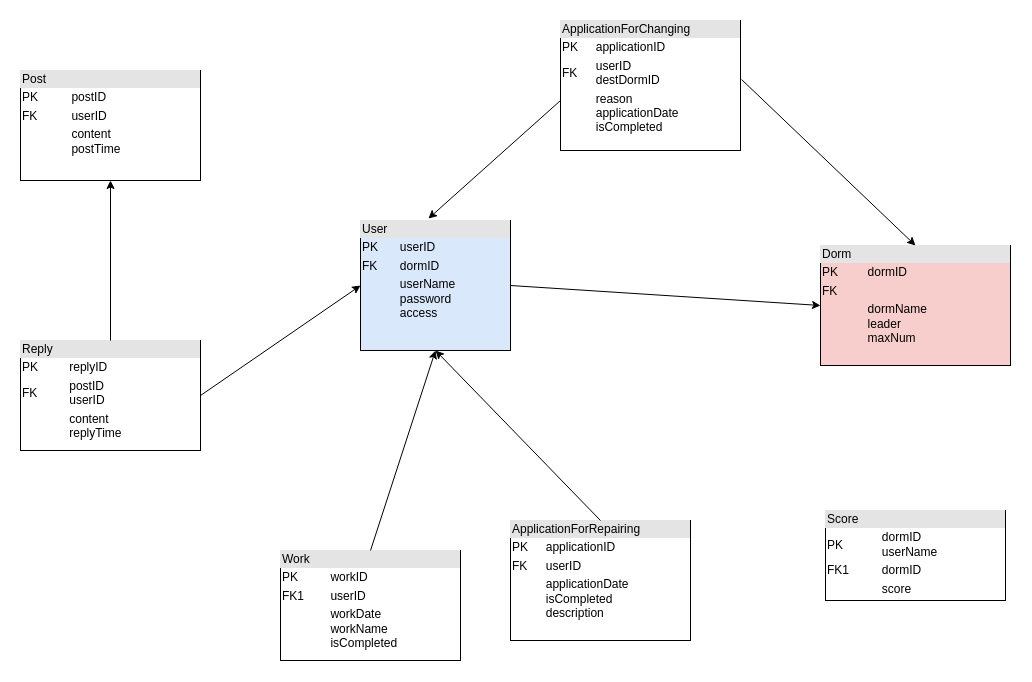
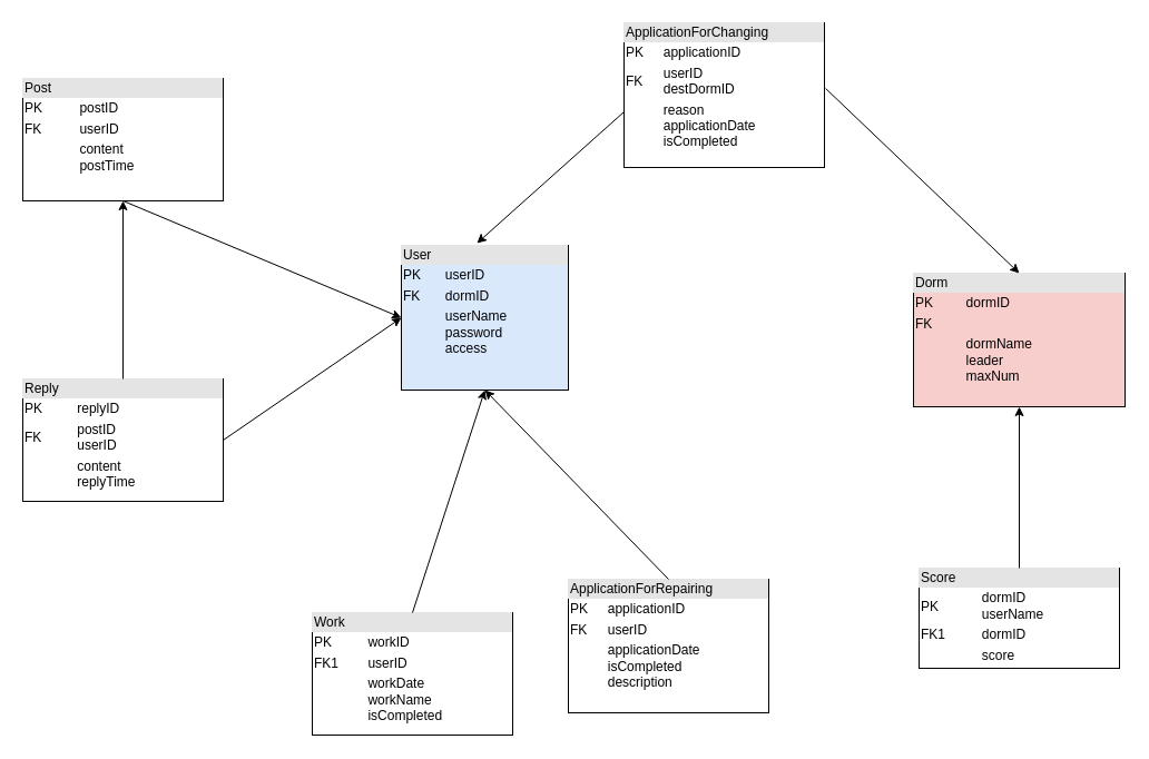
+ <mxCell id="11" value="" style="endArrow=classic;html=1;exitX=0.5;exitY=1;exitDx=0;exitDy=0;entryX=0;entryY=0.5;entryDx=0;entryDy=0;" edge="1" parent="1" source="10" target="2"><mxGeometry width="50" height="50" relative="1" as="geometry"><mxPoint x="440" y="400" as="sourcePoint" /><mxPoint x="490" y="350" as="targetPoint" /></mxGeometry></mxCell>
- <mxCell id="4" value="" style="endArrow=classic;html=1;exitX=1;exitY=0.5;exitDx=0;exitDy=0;entryX=0;entryY=0.5;entryDx=0;entryDy=0;" edge="1" parent="1" source="2" target="3"><mxGeometry width="50" height="50" relative="1" as="geometry"><mxPoint x="820" y="450" as="sourcePoint" /><mxPoint x="870" y="400" as="targetPoint" /></mxGeometry></mxCell>
+ <mxCell id="18" value="" style="endArrow=classic;html=1;exitX=0.5;exitY=0;exitDx=0;exitDy=0;entryX=0.5;entryY=1;entryDx=0;entryDy=0;" edge="1" parent="1" source="17" target="3"><mxGeometry width="50" height="50" relative="1" as="geometry"><mxPoint x="440" y="430" as="sourcePoint" /><mxPoint x="490" y="380" as="targetPoint" /></mxGeometry></mxCell>
